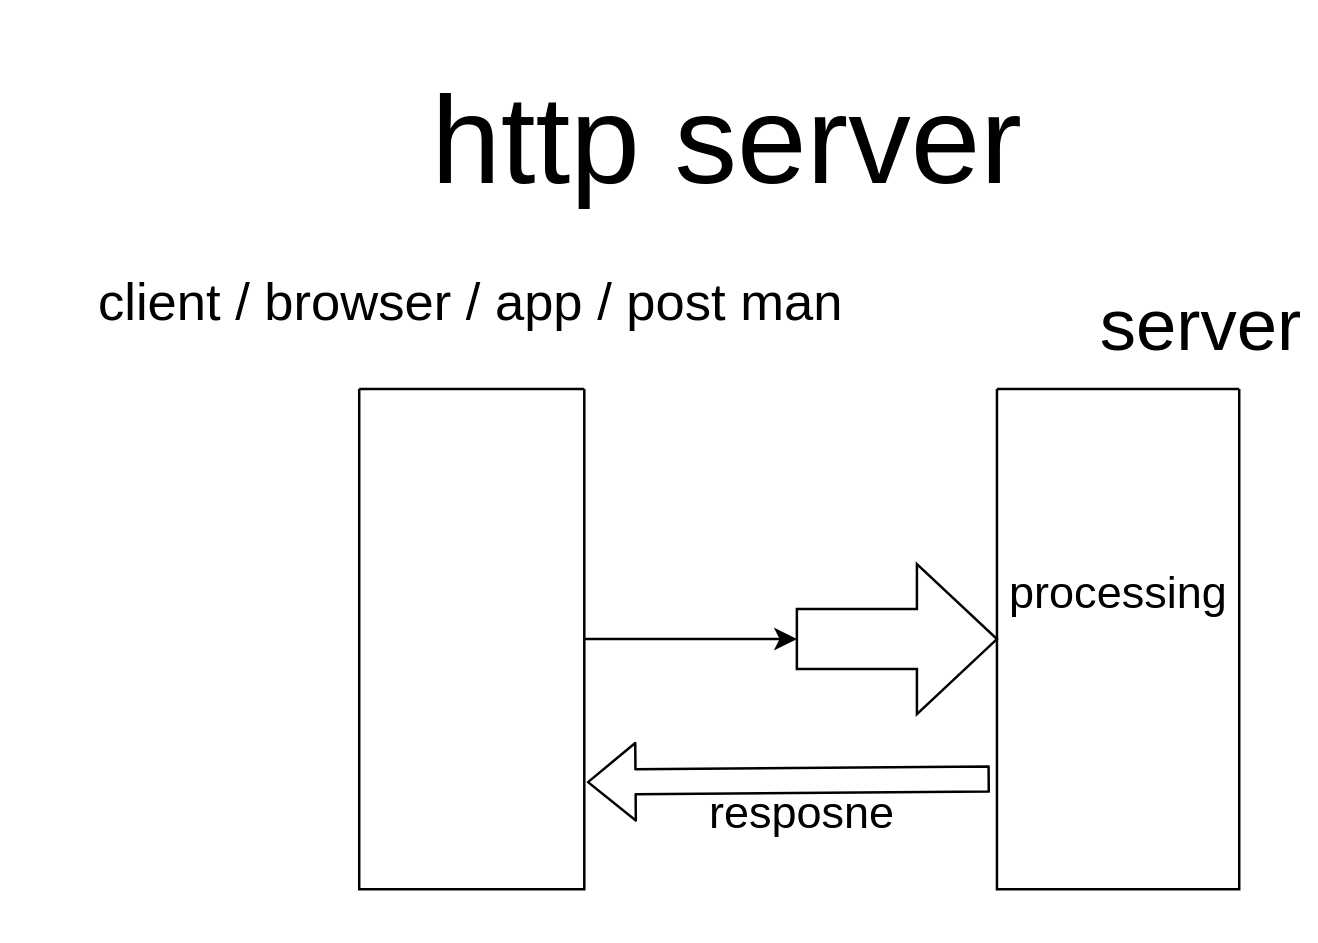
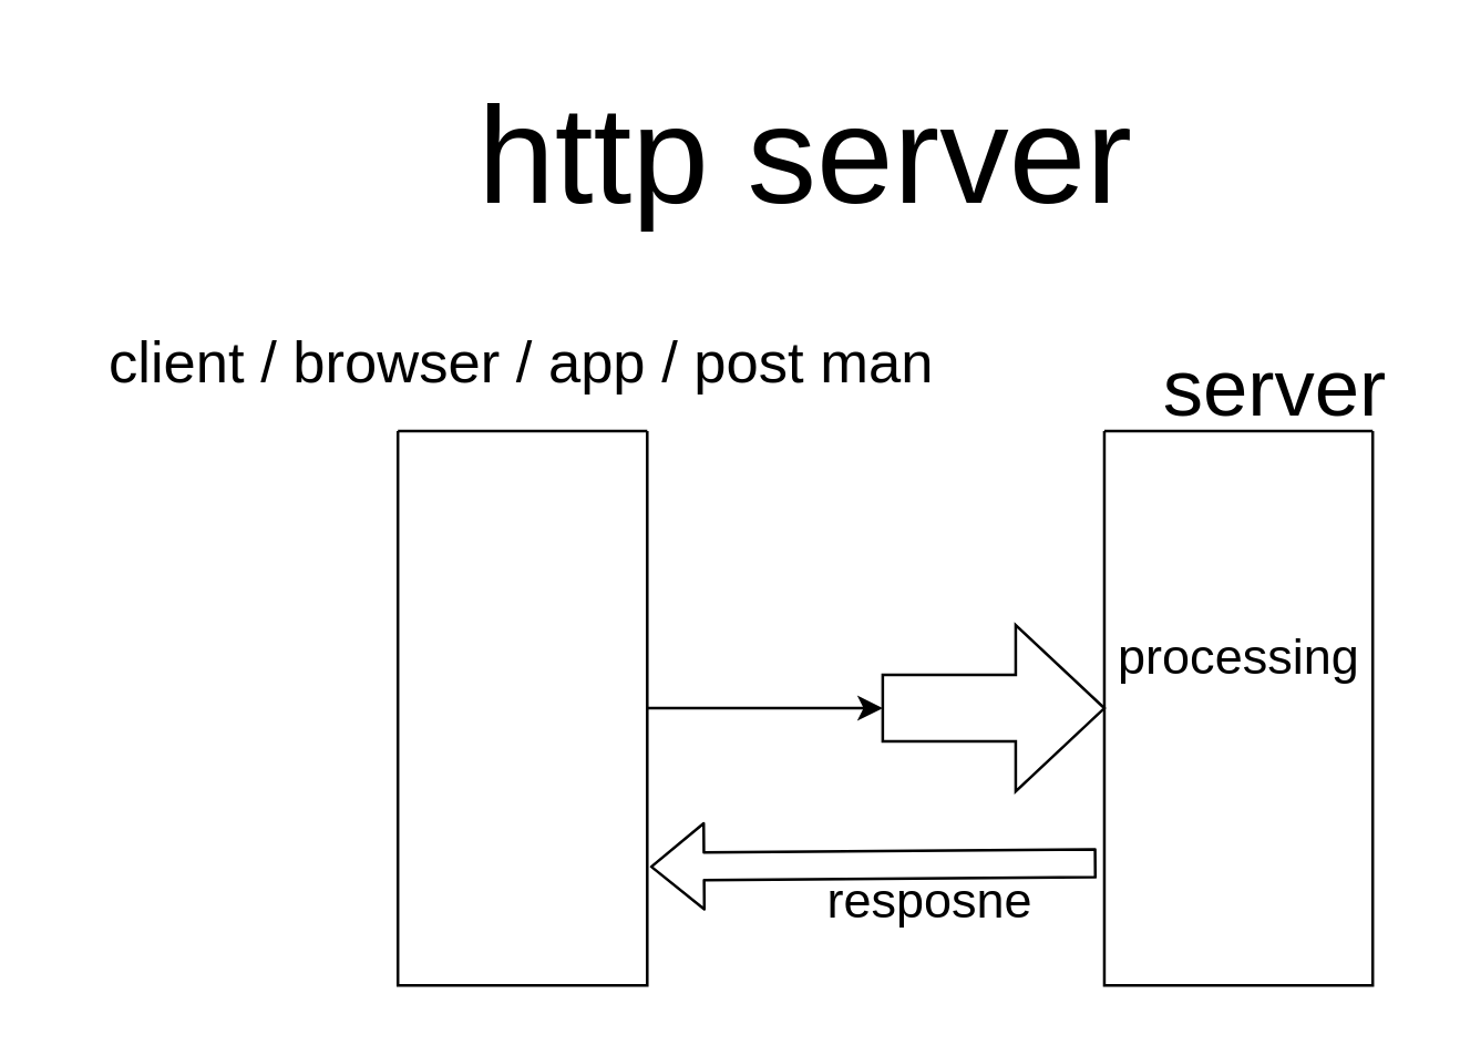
- <mxCell id="6" value="&lt;font style=&quot;font-size: 21px;&quot;&gt;client / browser / app / post man&lt;/font&gt;" style="text;html=1;strokeColor=none;fillColor=none;align=center;verticalAlign=middle;whiteSpace=wrap;rounded=0;strokeWidth=6;" vertex="1" parent="1"><mxGeometry x="20" y="105" width="336.25" height="30" as="geometry" /></mxCell>
+ <mxCell id="6" value="&lt;font style=&quot;font-size: 21px;&quot;&gt;client / browser / app / post man&lt;/font&gt;" style="text;html=1;strokeColor=none;fillColor=none;align=center;verticalAlign=middle;whiteSpace=wrap;rounded=0;strokeWidth=6;" vertex="1" parent="1"><mxGeometry x="20" y="115" width="336.25" height="30" as="geometry" /></mxCell>
- <mxCell id="7" value="&lt;font style=&quot;font-size: 29px;&quot;&gt;server&lt;/font&gt;" style="text;html=1;strokeColor=none;fillColor=none;align=center;verticalAlign=middle;whiteSpace=wrap;rounded=0;" vertex="1" parent="1"><mxGeometry x="450" y="115" width="60" height="30" as="geometry" /></mxCell>
+ <mxCell id="7" value="&lt;font style=&quot;font-size: 29px;&quot;&gt;server&lt;/font&gt;" style="text;html=1;strokeColor=none;fillColor=none;align=center;verticalAlign=middle;whiteSpace=wrap;rounded=0;" vertex="1" parent="1"><mxGeometry x="430" y="125" width="60" height="30" as="geometry" /></mxCell>
- <mxCell id="10" value="resposne" style="text;html=1;align=center;verticalAlign=middle;resizable=0;points=[];autosize=1;strokeColor=none;fillColor=none;fontSize=18;" vertex="1" parent="1"><mxGeometry x="270" y="305" width="100" height="40" as="geometry" /></mxCell>
+ <mxCell id="10" value="resposne" style="text;html=1;align=center;verticalAlign=middle;resizable=0;points=[];autosize=1;strokeColor=none;fillColor=none;fontSize=18;" vertex="1" parent="1"><mxGeometry x="285" y="305" width="100" height="40" as="geometry" /></mxCell>
